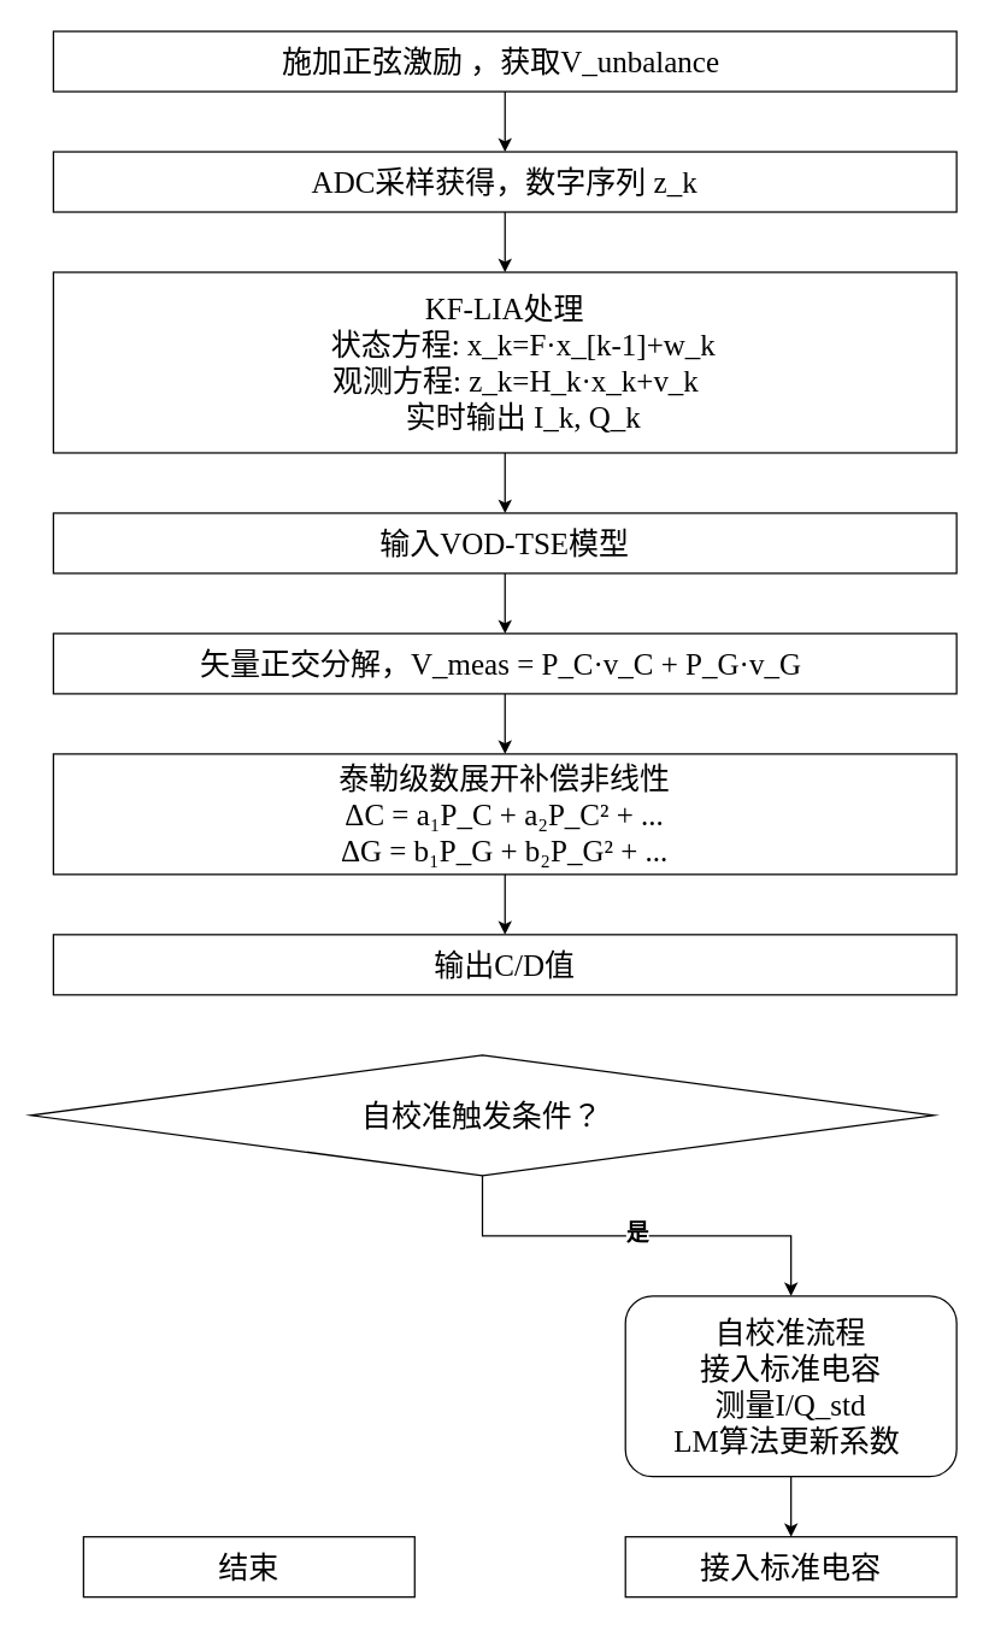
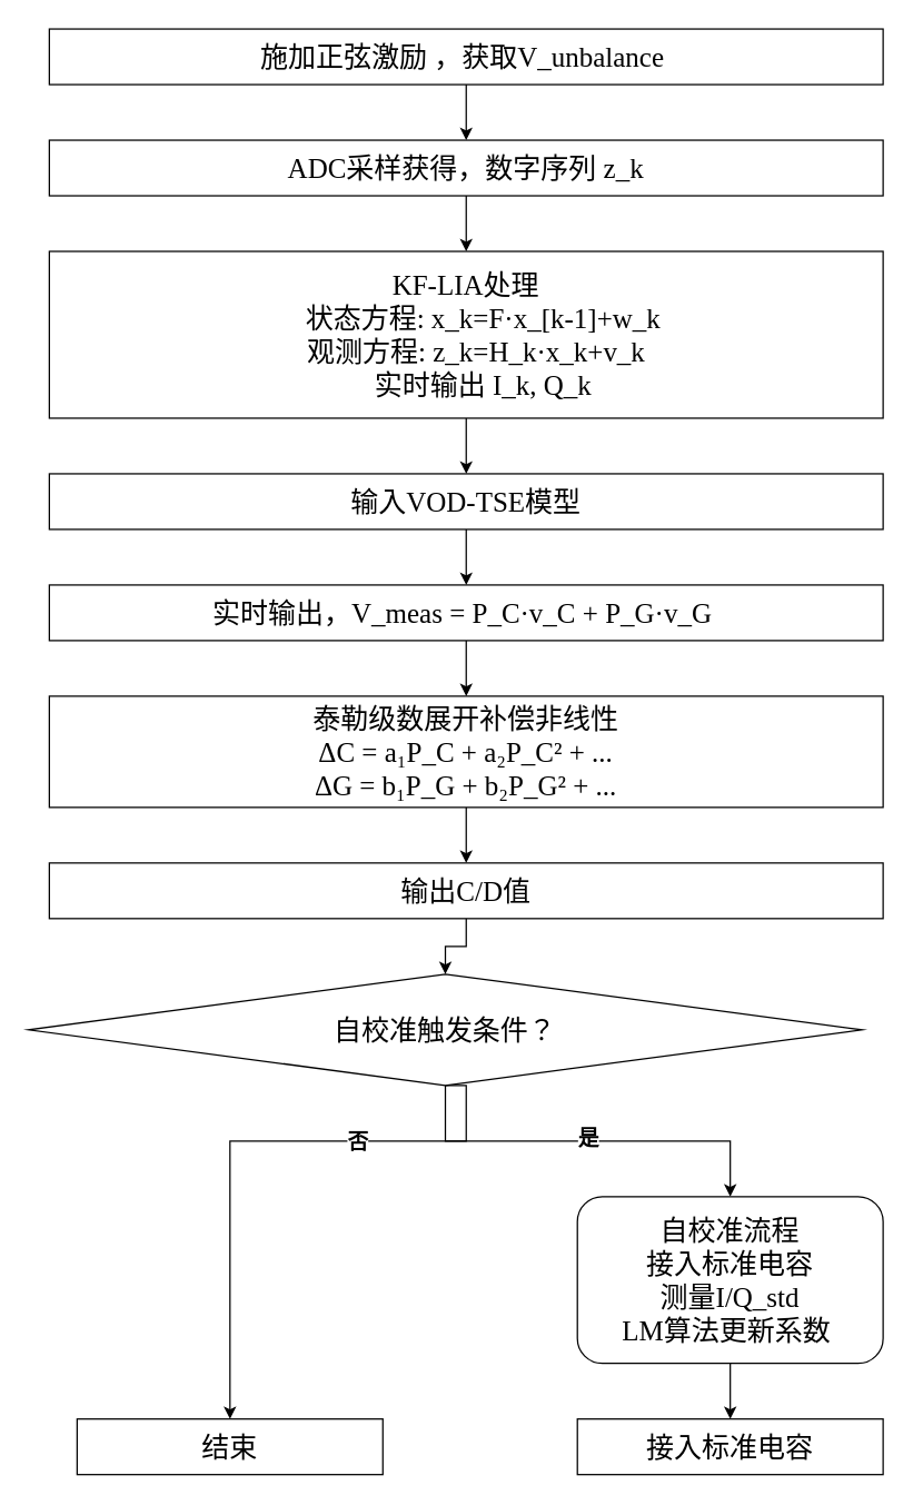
- <mxCell id="11" value="&lt;span style=&quot;font-size: 20px;&quot;&gt;矢量正交分解，V_meas = P_C·v_C + P_G·v_G&amp;nbsp;&lt;/span&gt;" style="rounded=0;whiteSpace=wrap;html=1;fontFamily=Times New Roman;" vertex="1" parent="1"><mxGeometry x="35" y="420" width="600" height="40" as="geometry" /></mxCell>
+ <mxCell id="11" value="&lt;span style=&quot;font-size: 20px;&quot;&gt;实时输出，V_meas = P_C·v_C + P_G·v_G&amp;nbsp;&lt;/span&gt;" style="rounded=0;whiteSpace=wrap;html=1;fontFamily=Times New Roman;" vertex="1" parent="1"><mxGeometry x="35" y="420" width="600" height="40" as="geometry" /></mxCell>
+ <mxCell id="14" value="" style="edgeStyle=orthogonalEdgeStyle;rounded=0;orthogonalLoop=1;jettySize=auto;html=1;" edge="1" parent="1" source="15" target="20"><mxGeometry relative="1" as="geometry" /></mxCell>
+ <mxCell id="18" style="edgeStyle=orthogonalEdgeStyle;rounded=0;orthogonalLoop=1;jettySize=auto;html=1;exitX=0.5;exitY=1;exitDx=0;exitDy=0;exitPerimeter=0;entryX=0.5;entryY=0;entryDx=0;entryDy=0;" edge="1" parent="1" source="20" target="24"><mxGeometry relative="1" as="geometry"><Array as="points"><mxPoint x="335" y="820" /><mxPoint x="165" y="820" /></Array></mxGeometry></mxCell>
+ <mxCell id="19" value="否" style="edgeLabel;html=1;align=center;verticalAlign=middle;resizable=0;points=[];fontStyle=1;fontSize=15;" vertex="1" connectable="0" parent="18"><mxGeometry x="-0.424" y="-1" relative="1" as="geometry"><mxPoint x="-12" as="offset" /></mxGeometry></mxCell>
